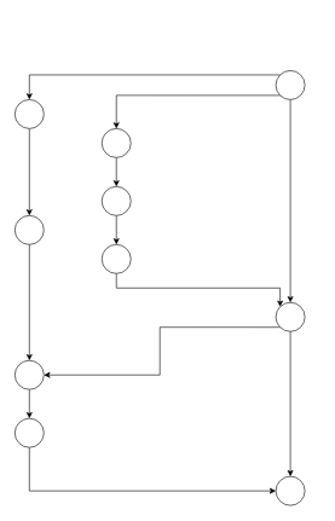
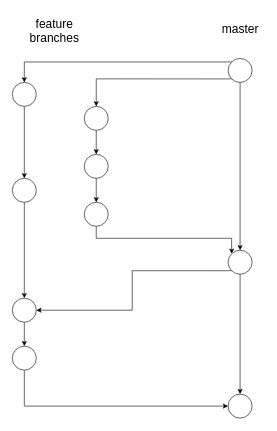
+ <mxCell id="6" value="&lt;font style=&quot;font-size: 20px;&quot;&gt;master&lt;/font&gt;" style="text;html=1;align=center;verticalAlign=middle;resizable=0;points=[];autosize=1;strokeColor=none;fillColor=none;" vertex="1" parent="1"><mxGeometry x="360" y="27" width="80" height="40" as="geometry" /></mxCell>
+ <mxCell id="7" value="&lt;font style=&quot;font-size: 20px;&quot;&gt;feature&lt;/font&gt;&lt;div&gt;&lt;font style=&quot;font-size: 20px;&quot;&gt;branches&lt;/font&gt;&lt;/div&gt;" style="text;html=1;align=center;verticalAlign=middle;resizable=0;points=[];autosize=1;strokeColor=none;fillColor=none;" vertex="1" parent="1"><mxGeometry x="35" y="20" width="110" height="60" as="geometry" /></mxCell>
